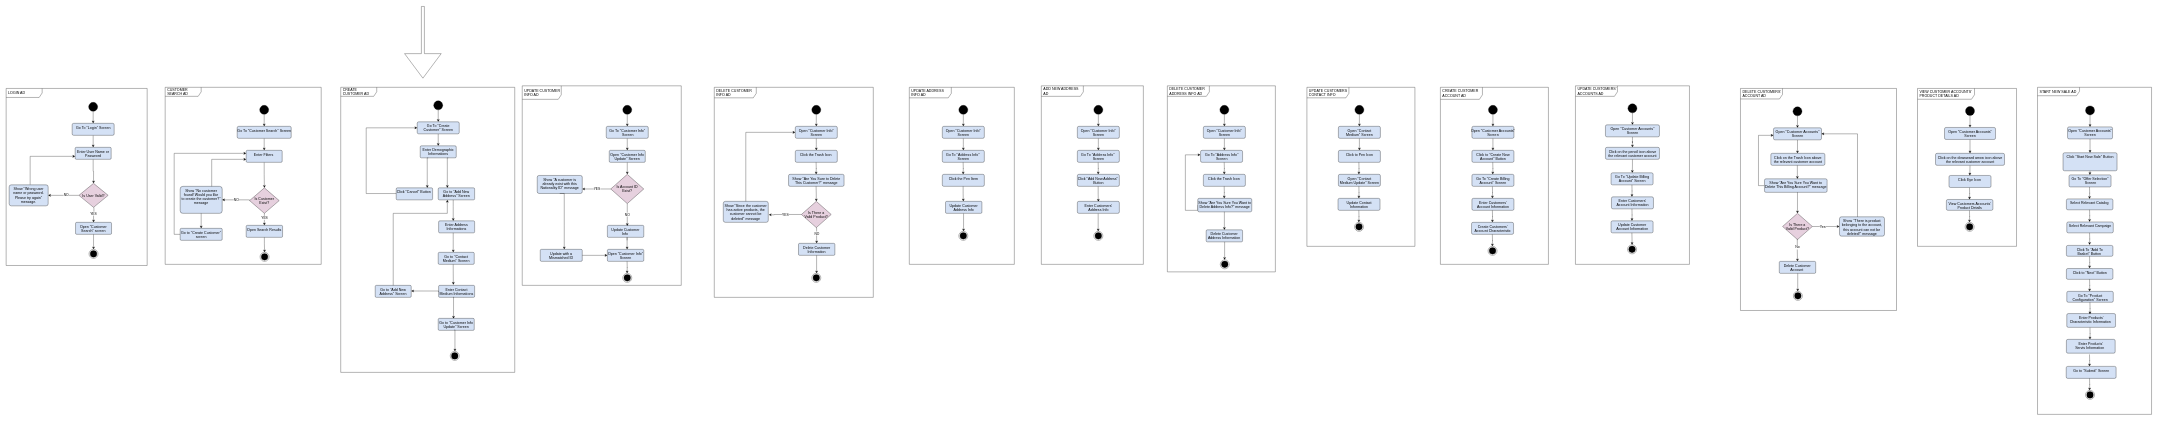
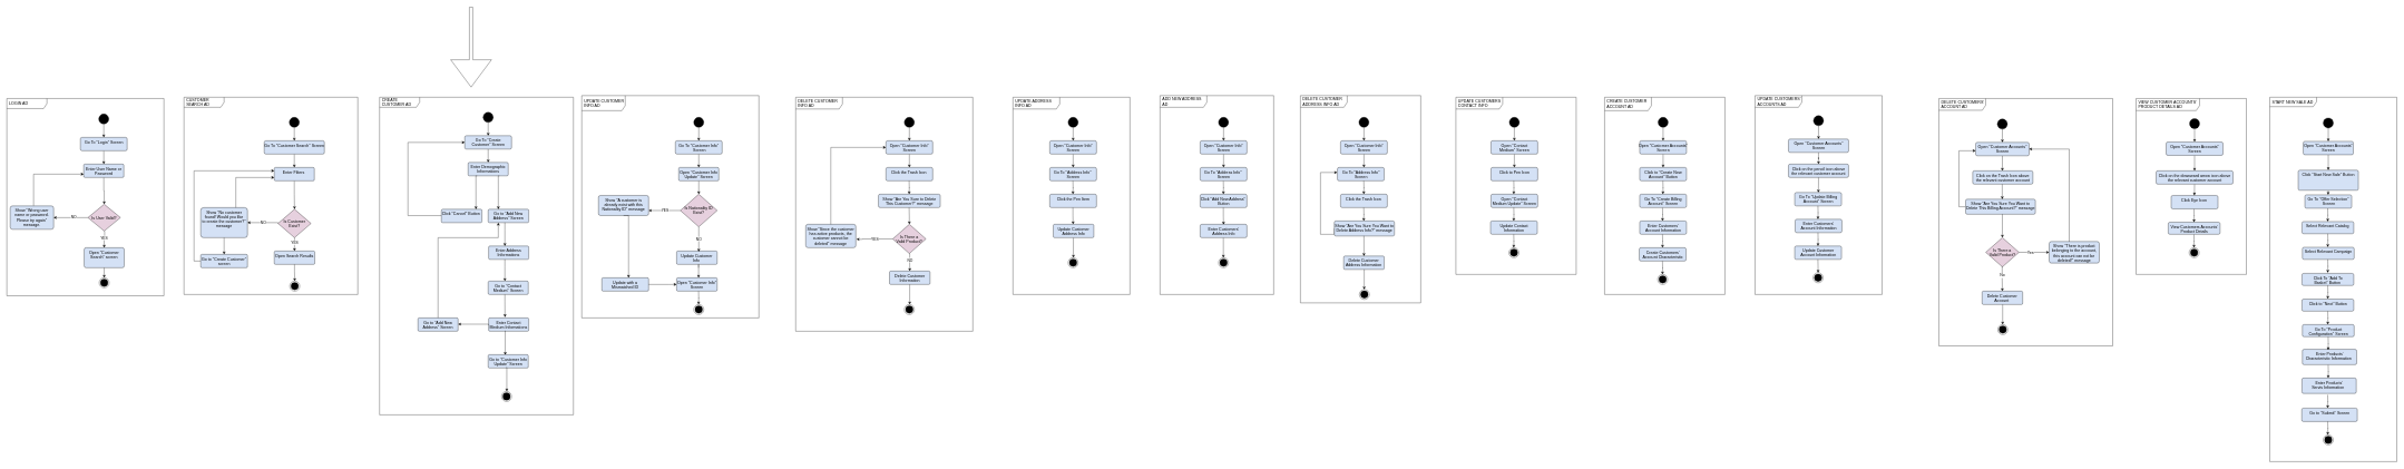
- <mxCell id="67" value="Is Account ID &#10;Exist?" style="rhombus;fillColor=#E6D0DE;" parent="1" vertex="1"><mxGeometry x="2035" y="580" width="110" height="97.5" as="geometry" /></mxCell>
+ <mxCell id="67" value="Is Nationality ID &#10;Exist?" style="rhombus;fillColor=#E6D0DE;" parent="1" vertex="1"><mxGeometry x="2035" y="580" width="110" height="97.5" as="geometry" /></mxCell>
- <mxCell id="15" value="Open ''Customer Search'' screen" style="whiteSpace=wrap;html=1;verticalAlign=top;rounded=1;arcSize=10;dashed=0;fillColor=#D4E1F5;" parent="1" vertex="1"><mxGeometry x="251.25" y="740" width="120" height="40" as="geometry" /></mxCell>
+ <mxCell id="15" value="Open ''Customer Search'' screen" style="whiteSpace=wrap;html=1;verticalAlign=top;rounded=1;arcSize=10;dashed=0;fillColor=#D4E1F5;" parent="1" vertex="1"><mxGeometry x="251.25" y="740" width="120" height="60" as="geometry" /></mxCell>
